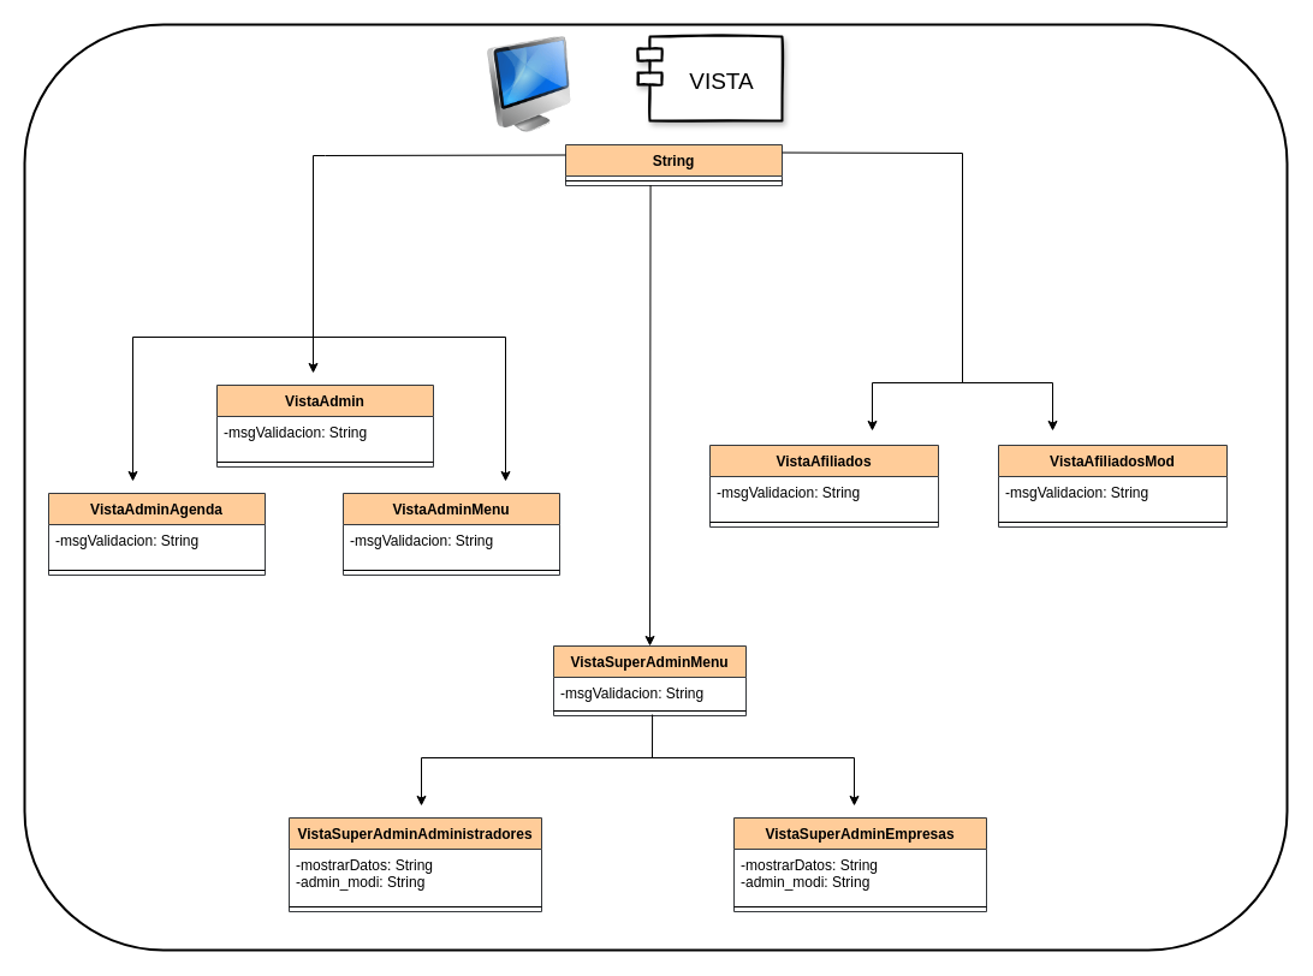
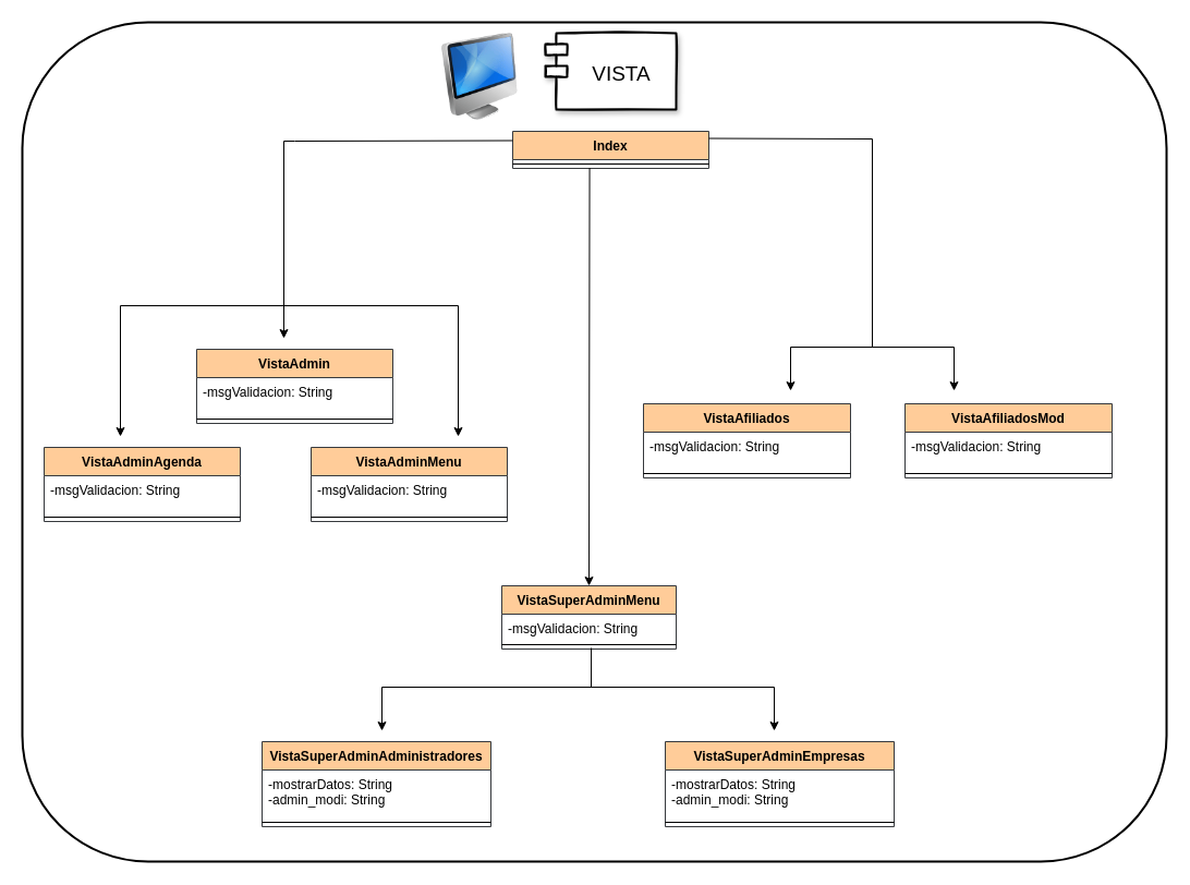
- <mxCell id="7" value="VISTA" style="shape=module;align=center;spacingLeft=20;align=center;verticalAlign=middle;fontSize=19;labelPosition=center;verticalLabelPosition=middle;horizontal=1;gradientColor=none;gradientDirection=radial;strokeWidth=2;sketch=1;shadow=1;perimeterSpacing=12;" parent="1" vertex="1"><mxGeometry x="530" y="30" width="120" height="70" as="geometry" /></mxCell>
+ <mxCell id="7" value="VISTA" style="shape=module;align=center;spacingLeft=20;align=center;verticalAlign=middle;fontSize=19;labelPosition=center;verticalLabelPosition=middle;horizontal=1;gradientColor=none;gradientDirection=radial;strokeWidth=2;sketch=1;shadow=1;perimeterSpacing=12;" parent="1" vertex="1"><mxGeometry x="500" y="30" width="120" height="70" as="geometry" /></mxCell>
- <mxCell id="2" value="String" style="swimlane;fontStyle=1;align=center;verticalAlign=top;childLayout=stackLayout;horizontal=1;startSize=26;horizontalStack=0;resizeParent=1;resizeParentMax=0;resizeLast=0;collapsible=1;marginBottom=0;fillColor=#ffcc99;strokeColor=#36393d;" parent="1" vertex="1"><mxGeometry x="470" y="120" width="180" height="34" as="geometry" /></mxCell>
+ <mxCell id="2" value="Index" style="swimlane;fontStyle=1;align=center;verticalAlign=top;childLayout=stackLayout;horizontal=1;startSize=26;horizontalStack=0;resizeParent=1;resizeParentMax=0;resizeLast=0;collapsible=1;marginBottom=0;fillColor=#ffcc99;strokeColor=#36393d;" parent="1" vertex="1"><mxGeometry x="470" y="120" width="180" height="34" as="geometry" /></mxCell>
